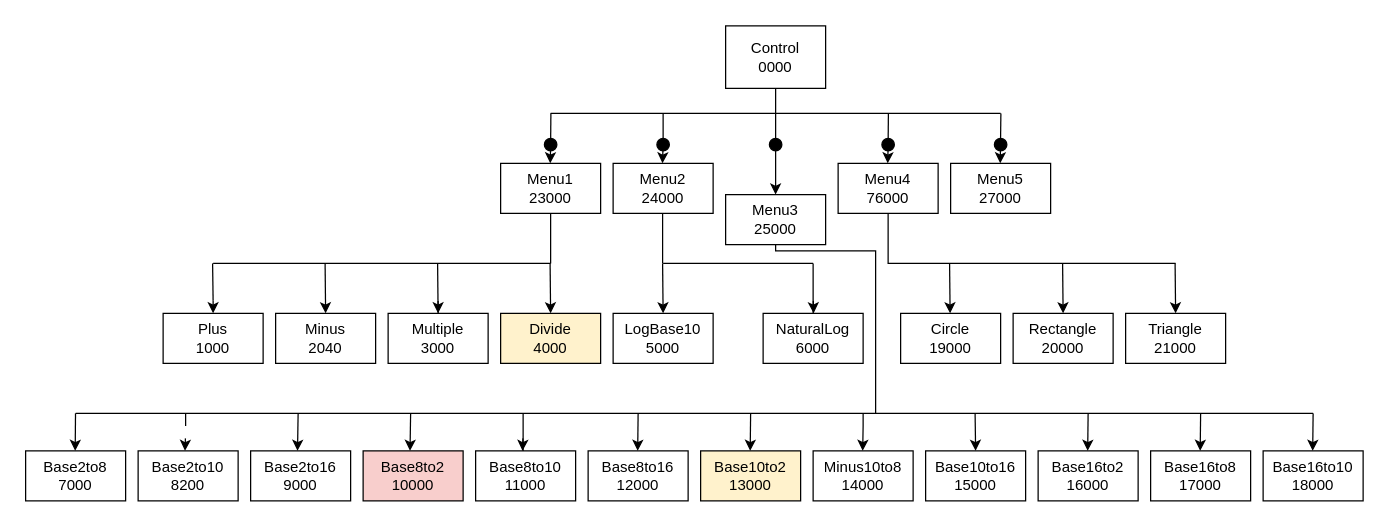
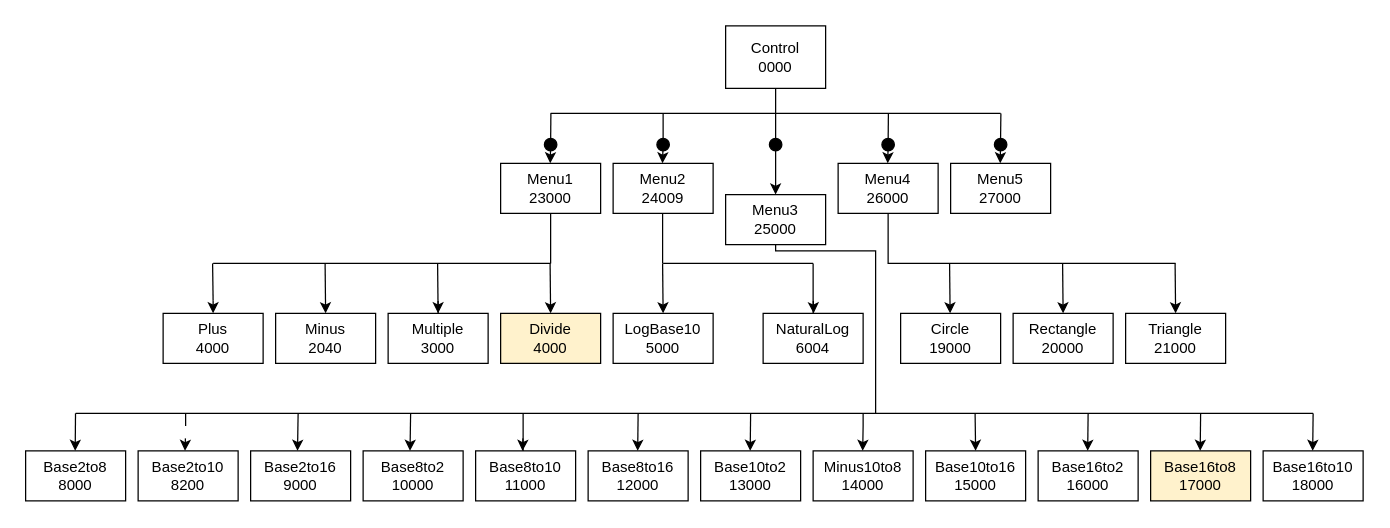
- <mxCell id="39" value="Menu2&lt;br&gt;24000" style="rounded=0;whiteSpace=wrap;html=1;" parent="1" vertex="1"><mxGeometry x="490" y="130" width="80" height="40" as="geometry" /></mxCell>
+ <mxCell id="39" value="Menu2&lt;br&gt;24009" style="rounded=0;whiteSpace=wrap;html=1;" parent="1" vertex="1"><mxGeometry x="490" y="130" width="80" height="40" as="geometry" /></mxCell>
- <mxCell id="41" value="Menu4&lt;br&gt;76000" style="rounded=0;whiteSpace=wrap;html=1;" parent="1" vertex="1"><mxGeometry x="670" y="130" width="80" height="40" as="geometry" /></mxCell>
+ <mxCell id="41" value="Menu4&lt;br&gt;26000" style="rounded=0;whiteSpace=wrap;html=1;" parent="1" vertex="1"><mxGeometry x="670" y="130" width="80" height="40" as="geometry" /></mxCell>
- <mxCell id="2" value="Plus&lt;br&gt;1000" style="rounded=0;whiteSpace=wrap;html=1;" parent="1" vertex="1"><mxGeometry x="130" y="250" width="80" height="40" as="geometry" /></mxCell>
+ <mxCell id="2" value="Plus&lt;br&gt;4000" style="rounded=0;whiteSpace=wrap;html=1;" parent="1" vertex="1"><mxGeometry x="130" y="250" width="80" height="40" as="geometry" /></mxCell>
- <mxCell id="7" value="NaturalLog&lt;br&gt;6000" style="rounded=0;whiteSpace=wrap;html=1;" parent="1" vertex="1"><mxGeometry x="610" y="250" width="80" height="40" as="geometry" /></mxCell>
+ <mxCell id="7" value="NaturalLog&lt;br&gt;6004" style="rounded=0;whiteSpace=wrap;html=1;" parent="1" vertex="1"><mxGeometry x="610" y="250" width="80" height="40" as="geometry" /></mxCell>
- <mxCell id="8" value="Base2to8&lt;br&gt;7000" style="rounded=0;whiteSpace=wrap;html=1;" parent="1" vertex="1"><mxGeometry x="20" y="360" width="80" height="40" as="geometry" /></mxCell>
+ <mxCell id="8" value="Base2to8&lt;br&gt;8000" style="rounded=0;whiteSpace=wrap;html=1;" parent="1" vertex="1"><mxGeometry x="20" y="360" width="80" height="40" as="geometry" /></mxCell>
- <mxCell id="11" value="Base8to2&lt;br&gt;10000" style="rounded=0;whiteSpace=wrap;html=1;fillColor=#f8cecc;" parent="1" vertex="1"><mxGeometry x="290" y="360" width="80" height="40" as="geometry" /></mxCell>
+ <mxCell id="11" value="Base8to2&lt;br&gt;10000" style="rounded=0;whiteSpace=wrap;html=1;" parent="1" vertex="1"><mxGeometry x="290" y="360" width="80" height="40" as="geometry" /></mxCell>
- <mxCell id="14" value="Base10to2&lt;br&gt;13000" style="rounded=0;whiteSpace=wrap;html=1;fillColor=#fff2cc;" parent="1" vertex="1"><mxGeometry x="560" y="360" width="80" height="40" as="geometry" /></mxCell>
+ <mxCell id="14" value="Base10to2&lt;br&gt;13000" style="rounded=0;whiteSpace=wrap;html=1;" parent="1" vertex="1"><mxGeometry x="560" y="360" width="80" height="40" as="geometry" /></mxCell>
- <mxCell id="18" value="Base16to8&lt;br&gt;17000" style="rounded=0;whiteSpace=wrap;html=1;" parent="1" vertex="1"><mxGeometry x="920" y="360" width="80" height="40" as="geometry" /></mxCell>
+ <mxCell id="18" value="Base16to8&lt;br&gt;17000" style="rounded=0;whiteSpace=wrap;html=1;fillColor=#fff2cc;" parent="1" vertex="1"><mxGeometry x="920" y="360" width="80" height="40" as="geometry" /></mxCell>
